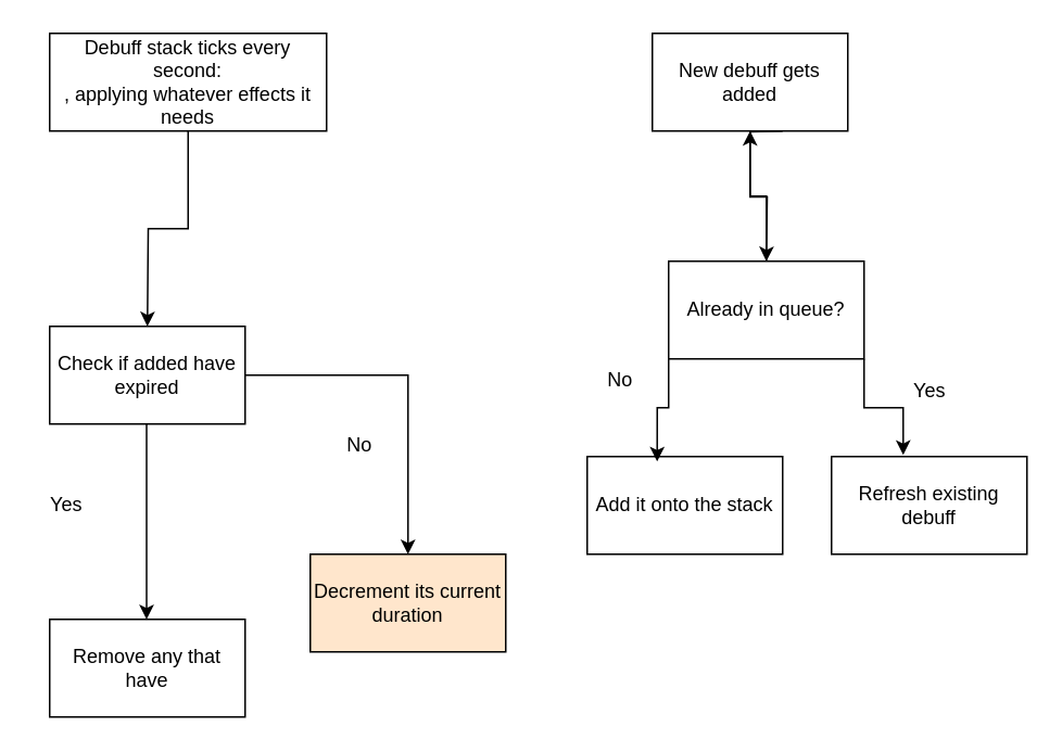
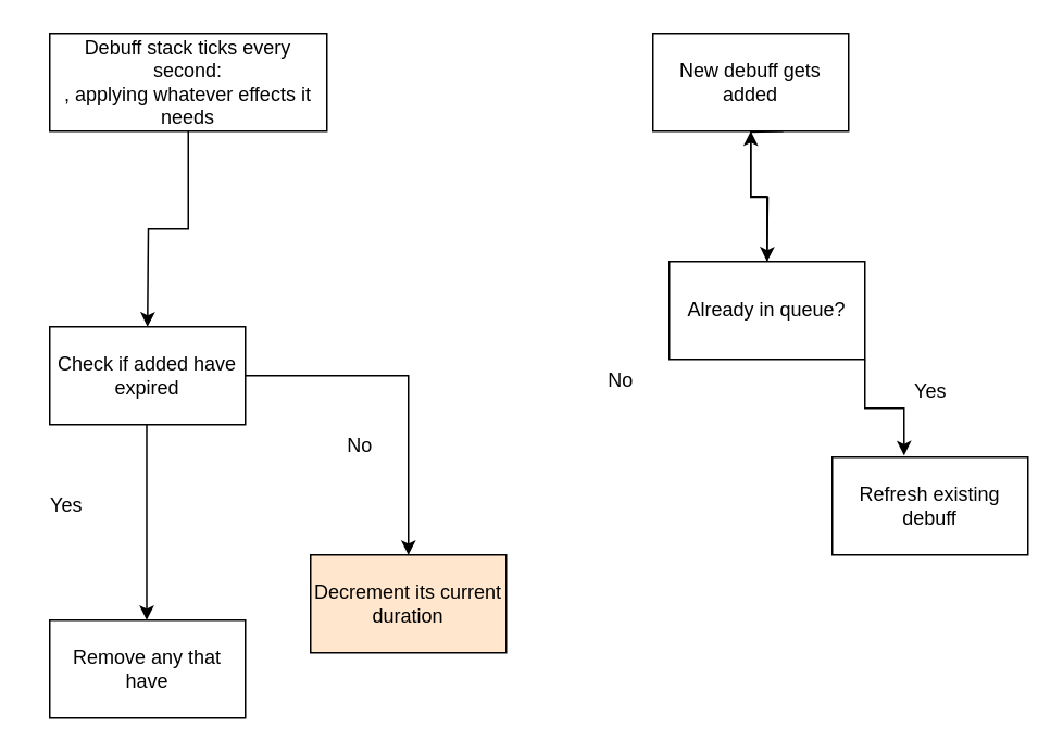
- <mxCell id="15" style="edgeStyle=orthogonalEdgeStyle;rounded=0;orthogonalLoop=1;jettySize=auto;html=1;exitX=0;exitY=1;exitDx=0;exitDy=0;entryX=0.358;entryY=0.05;entryDx=0;entryDy=0;entryPerimeter=0;" edge="1" parent="1" source="11" target="12"><mxGeometry relative="1" as="geometry" /></mxCell>
- <mxCell id="12" value="Add it onto the stack" style="rounded=0;whiteSpace=wrap;html=1;" vertex="1" parent="1"><mxGeometry x="360" y="280" width="120" height="60" as="geometry" /></mxCell>
